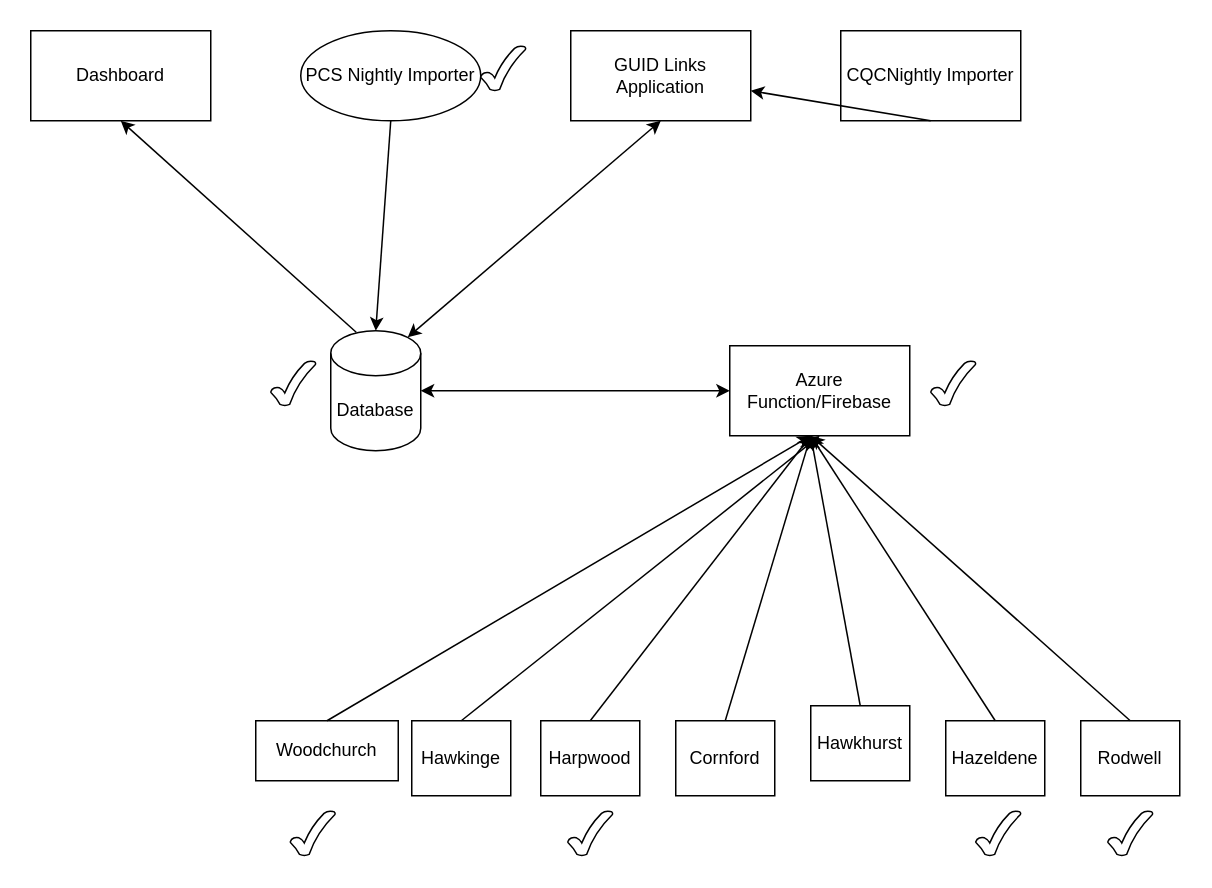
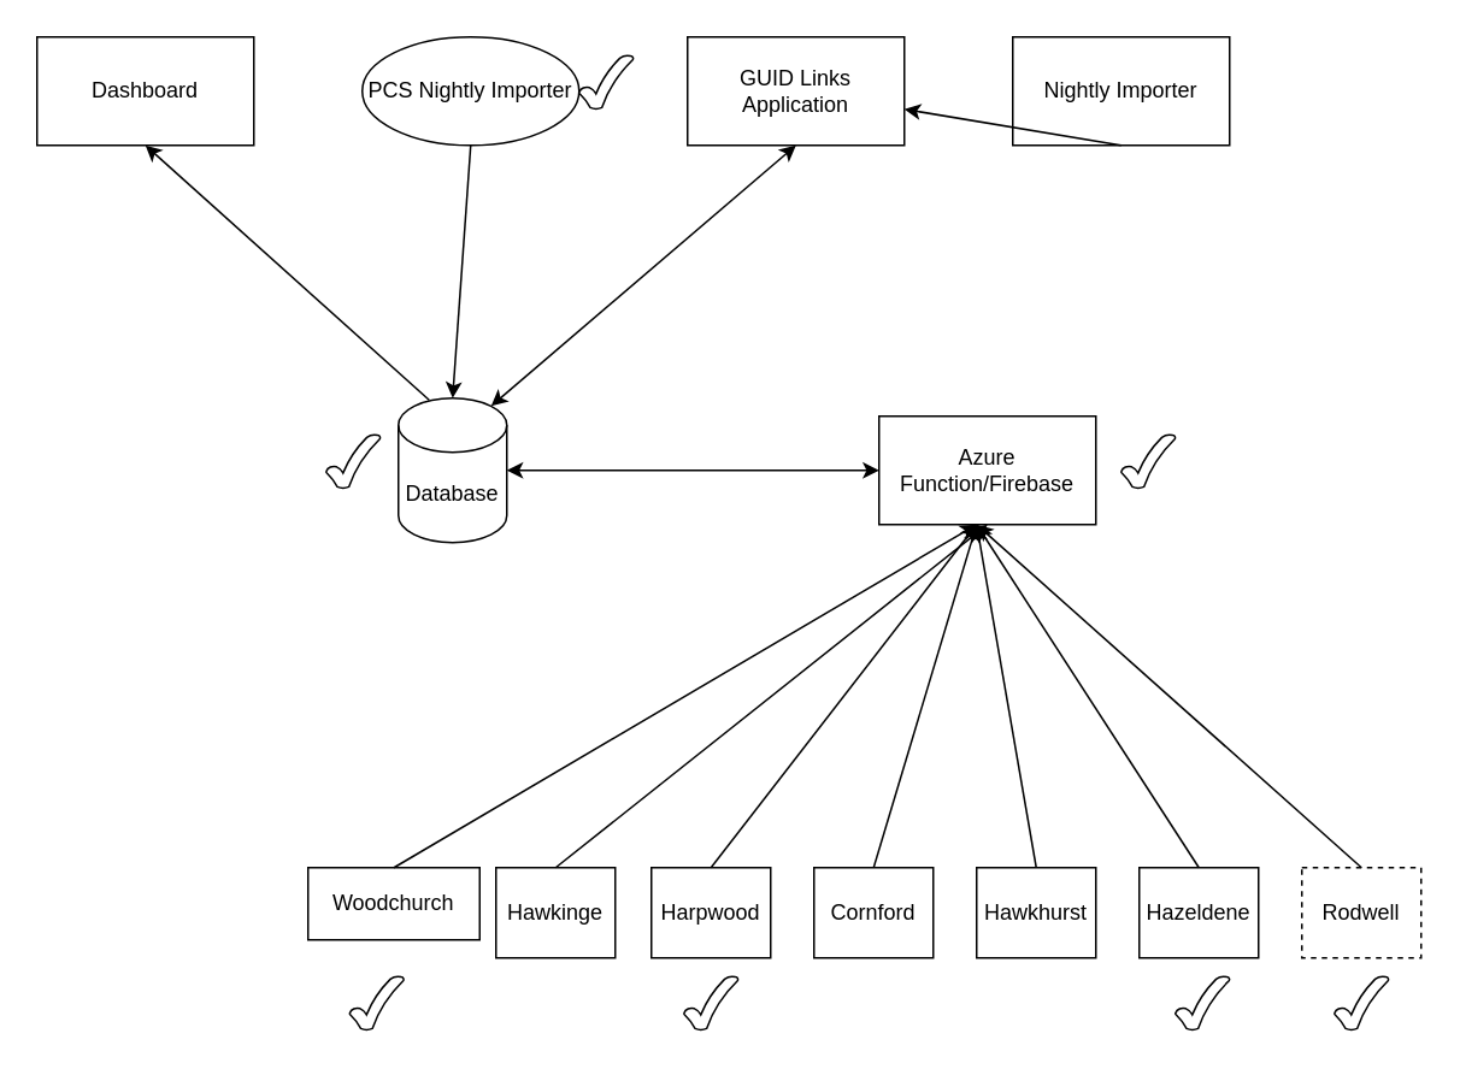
- <mxCell id="19" value="CQCNightly Importer" style="rounded=0;whiteSpace=wrap;html=1;" vertex="1" parent="1"><mxGeometry x="560" y="20" width="120" height="60" as="geometry" /></mxCell>
+ <mxCell id="19" value="Nightly Importer" style="rounded=0;whiteSpace=wrap;html=1;" vertex="1" parent="1"><mxGeometry x="560" y="20" width="120" height="60" as="geometry" /></mxCell>
- <mxCell id="7" value="Hawkhurst" style="rounded=0;whiteSpace=wrap;html=1;" vertex="1" parent="1"><mxGeometry x="540" y="470" width="66" height="50" as="geometry" /></mxCell>
+ <mxCell id="7" value="Hawkhurst" style="rounded=0;whiteSpace=wrap;html=1;" vertex="1" parent="1"><mxGeometry x="540" y="480" width="66" height="50" as="geometry" /></mxCell>
- <mxCell id="9" value="Rodwell" style="rounded=0;whiteSpace=wrap;html=1;" vertex="1" parent="1"><mxGeometry x="720" y="480" width="66" height="50" as="geometry" /></mxCell>
+ <mxCell id="9" value="Rodwell" style="rounded=0;whiteSpace=wrap;html=1;dashed=1;" vertex="1" parent="1"><mxGeometry x="720" y="480" width="66" height="50" as="geometry" /></mxCell>
